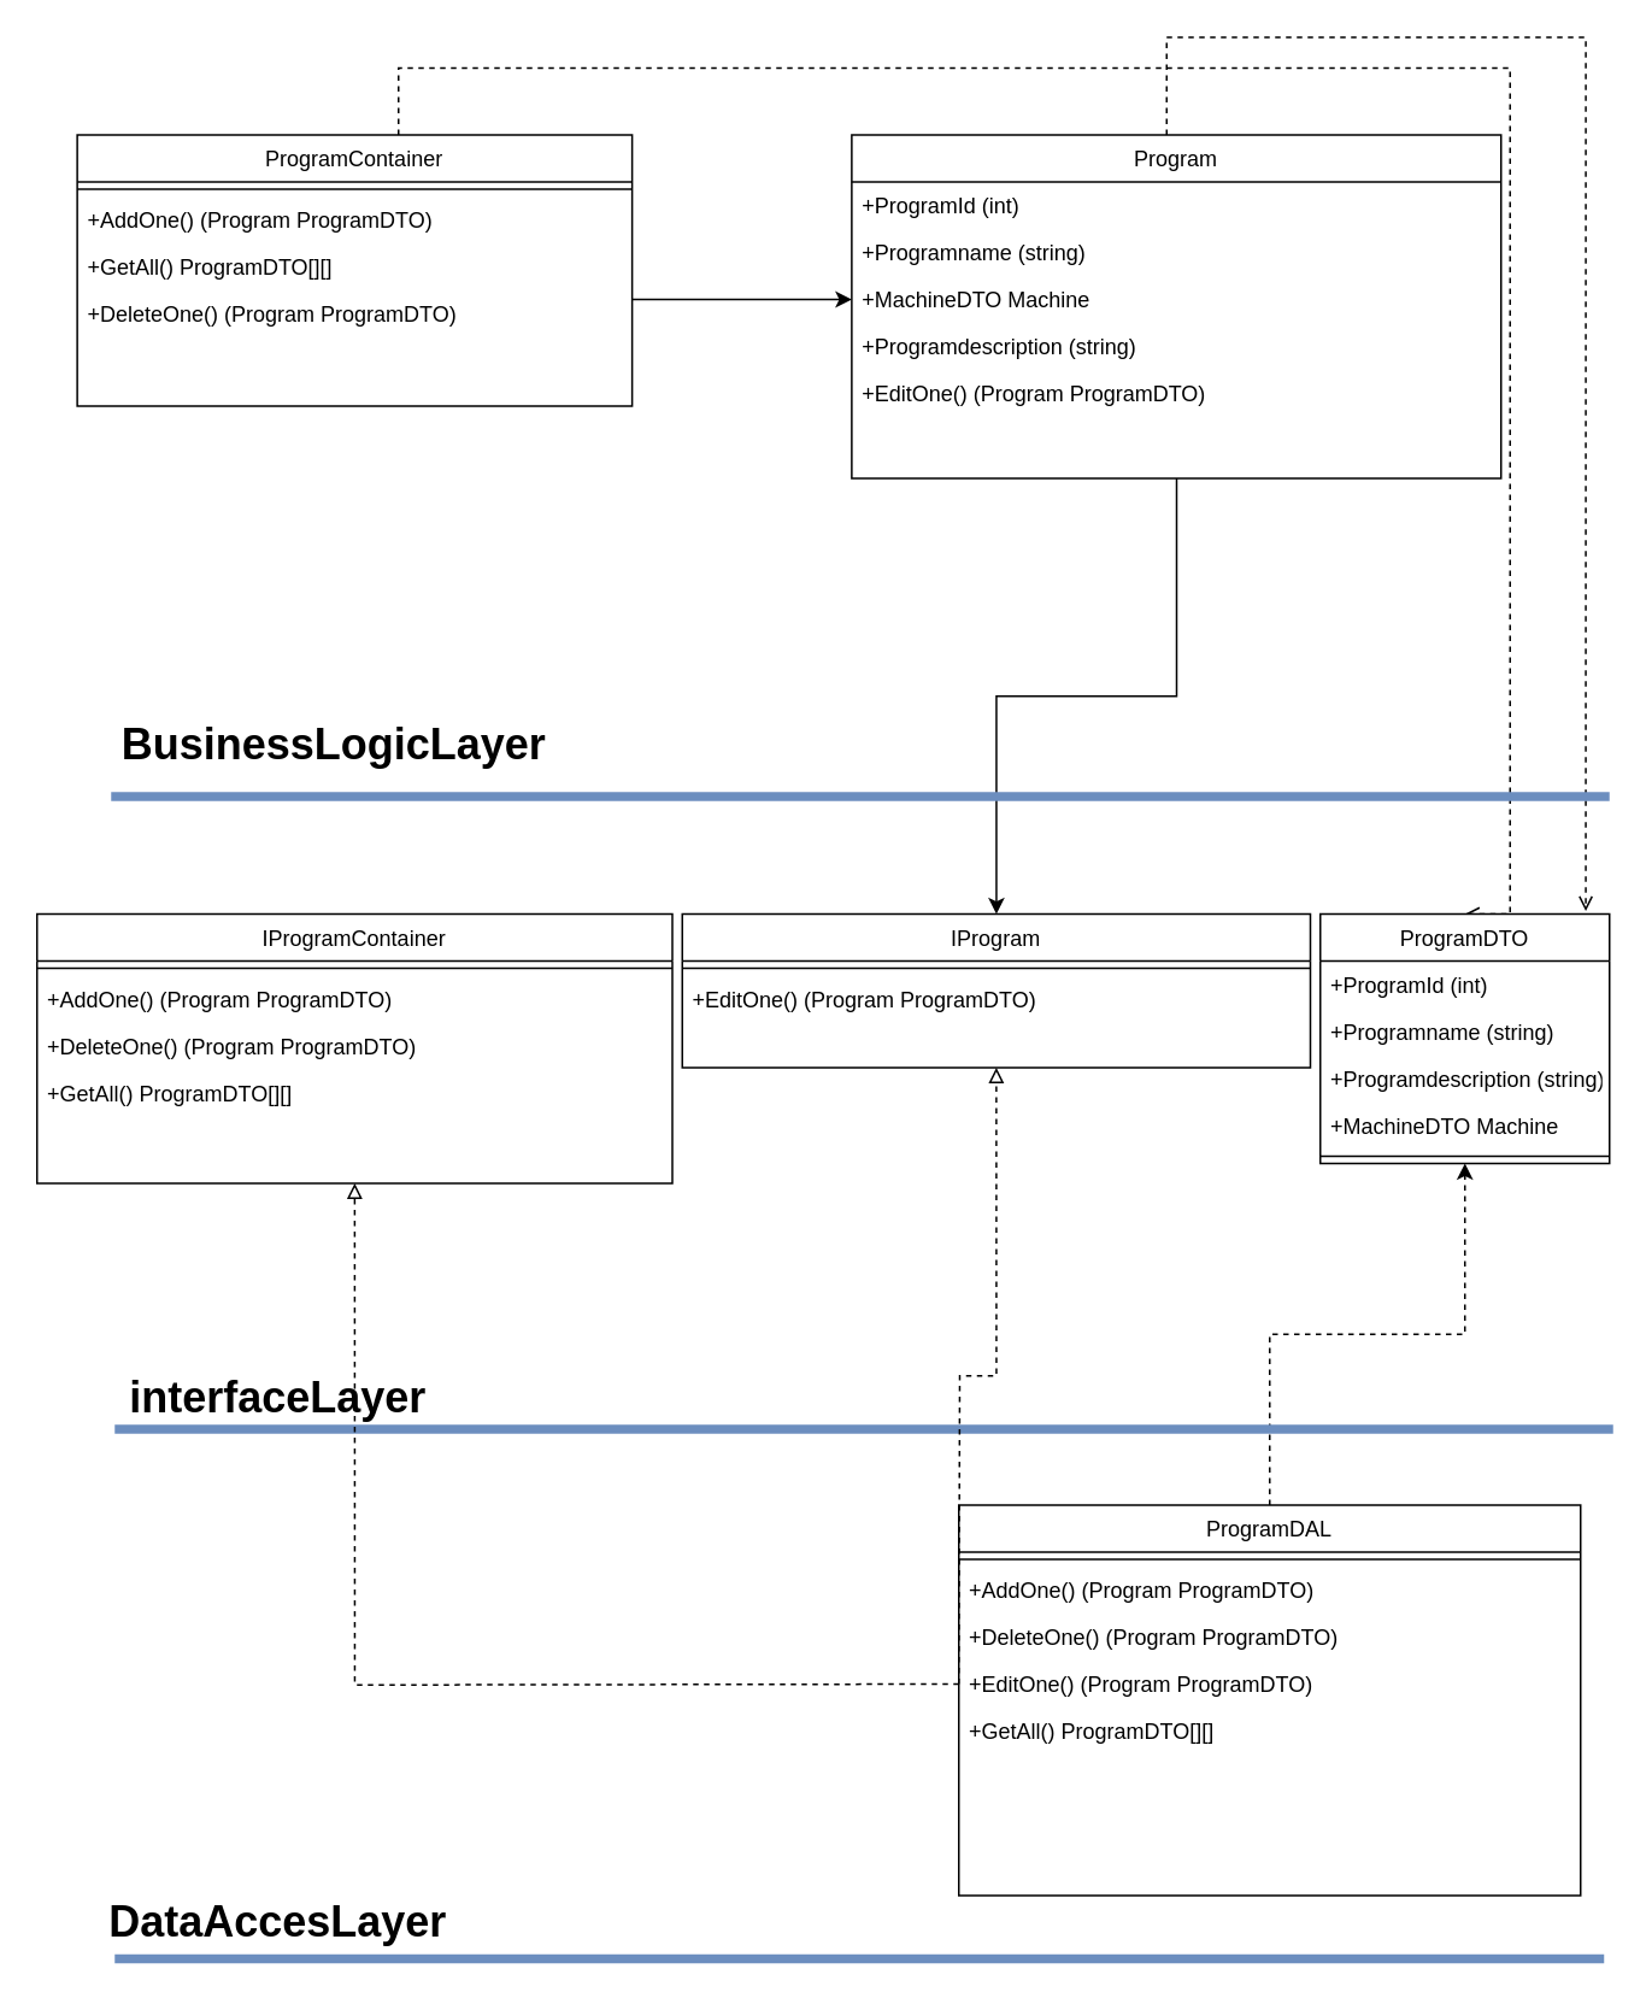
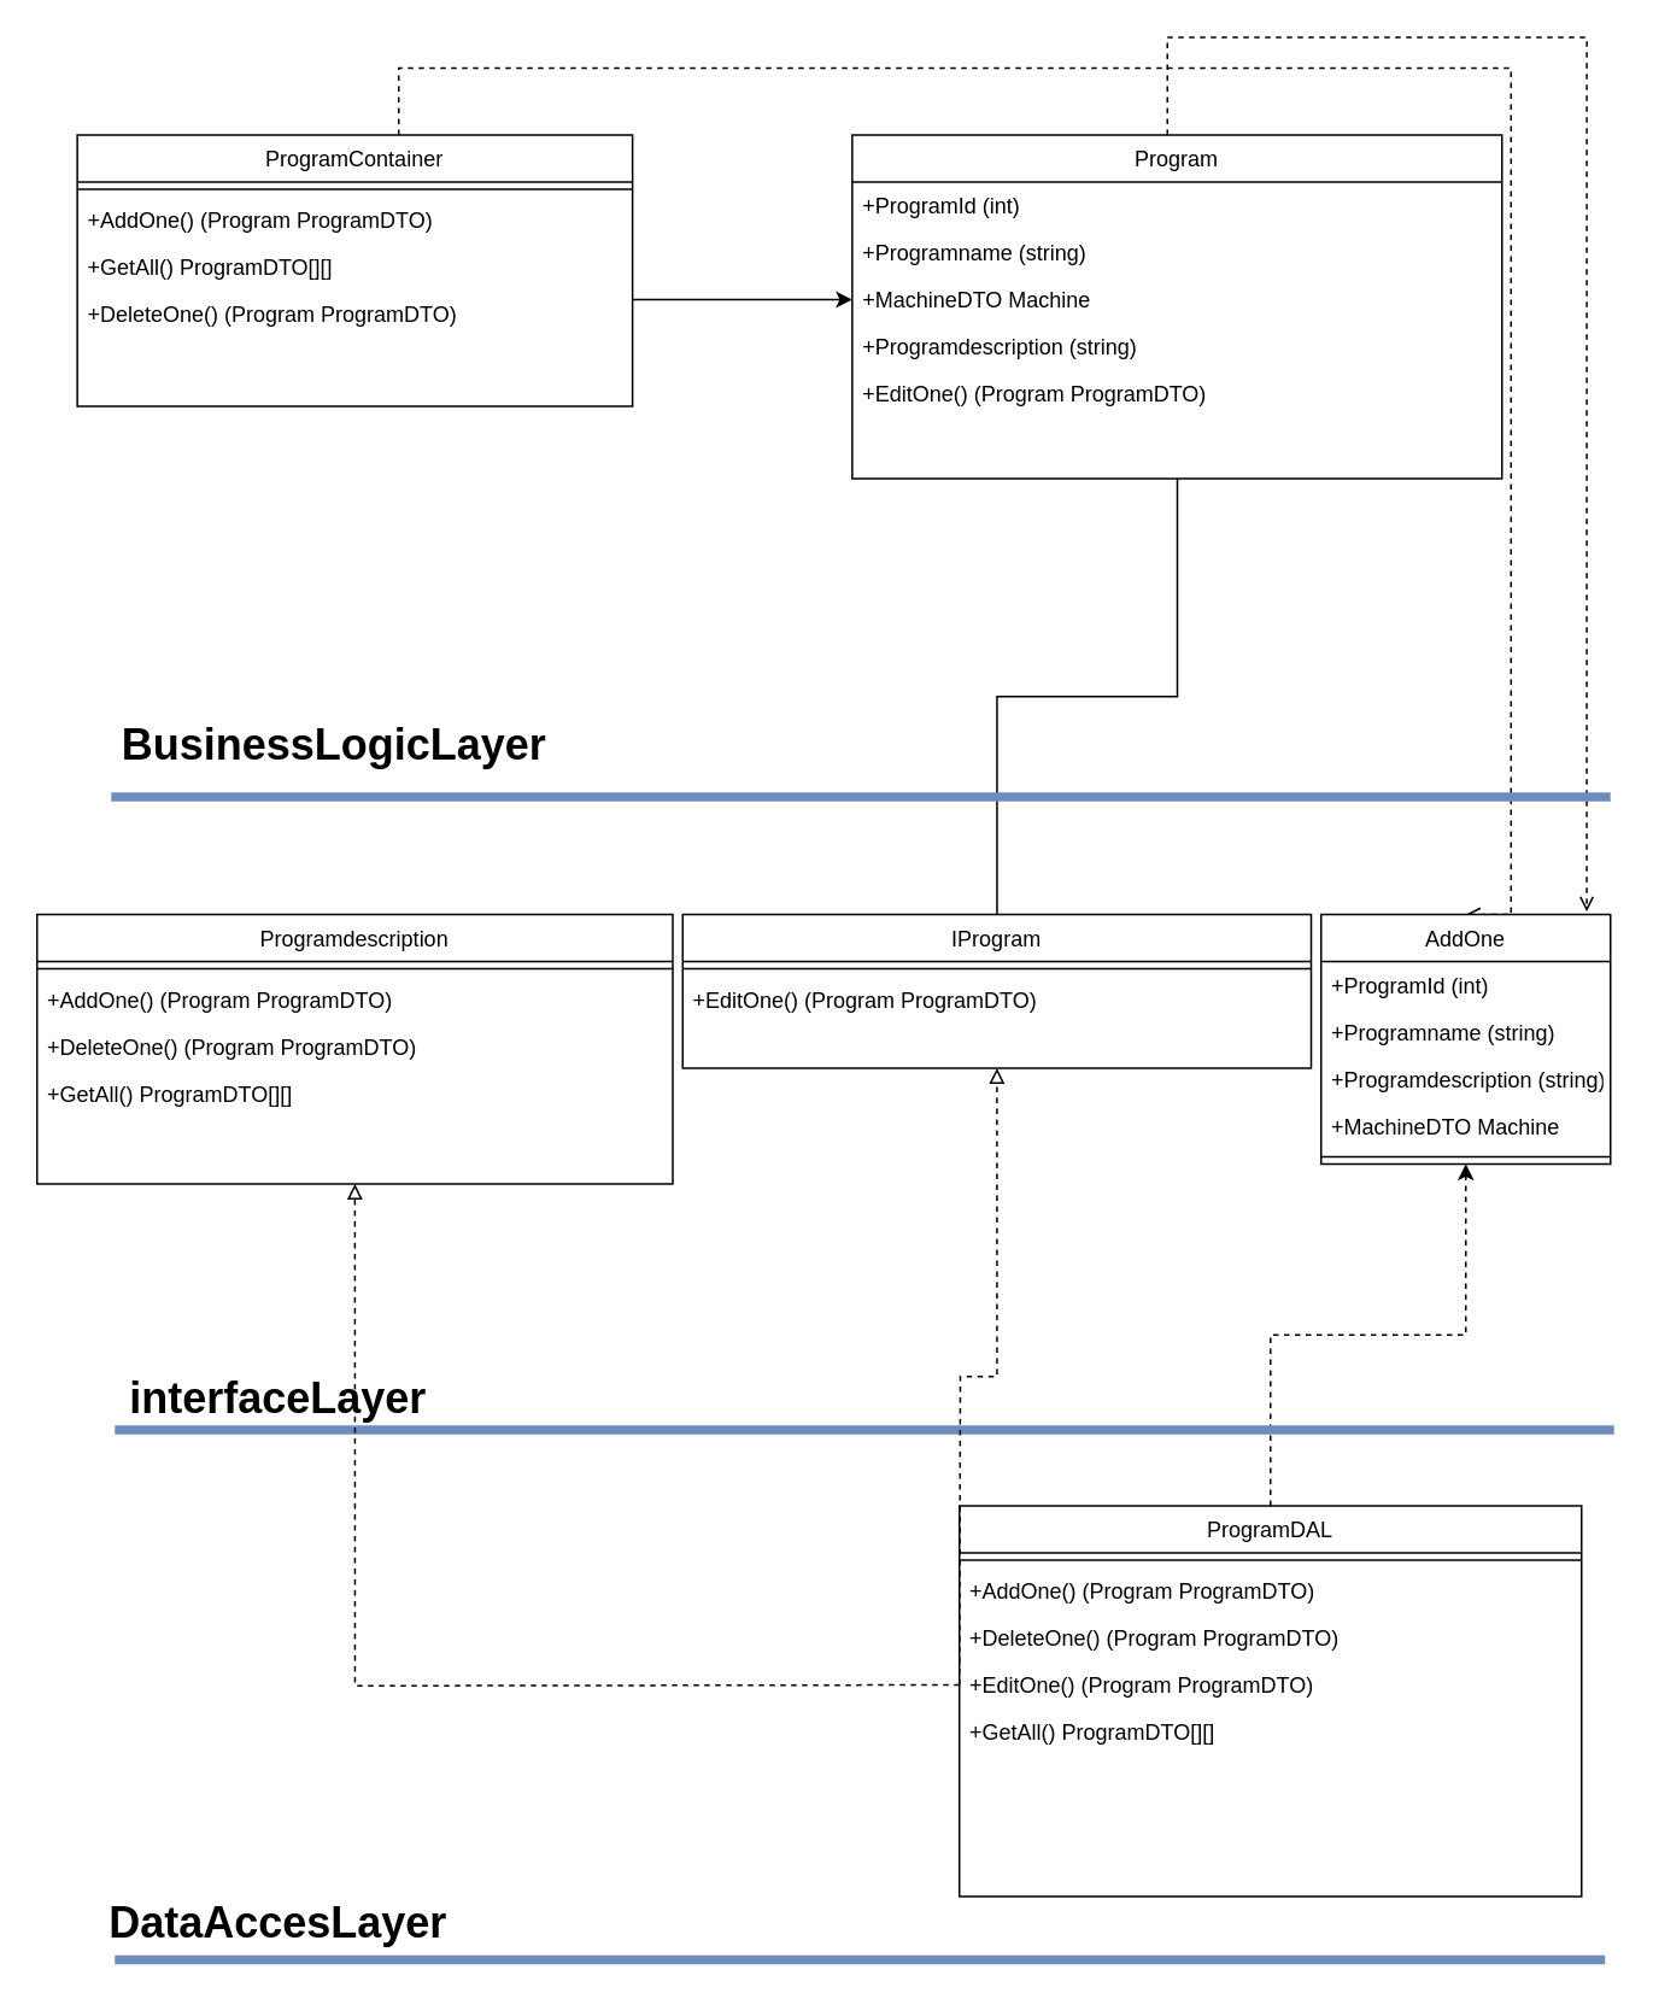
- <mxCell id="2" style="edgeStyle=orthogonalEdgeStyle;rounded=0;orthogonalLoop=1;jettySize=auto;html=1;" edge="1" parent="1" source="4" target="35"><mxGeometry relative="1" as="geometry" /></mxCell>
+ <mxCell id="2" style="edgeStyle=orthogonalEdgeStyle;rounded=0;orthogonalLoop=1;jettySize=auto;html=1;endArrow=none;" edge="1" parent="1" source="4" target="35"><mxGeometry relative="1" as="geometry" /></mxCell>
- <mxCell id="38" value="IProgramContainer" style="swimlane;fontStyle=0;align=center;verticalAlign=top;childLayout=stackLayout;horizontal=1;startSize=26;horizontalStack=0;resizeParent=1;resizeLast=0;collapsible=1;marginBottom=0;rounded=0;shadow=0;strokeWidth=1;" vertex="1" parent="1"><mxGeometry x="20" y="505" width="351.5" height="149" as="geometry"><mxRectangle x="130" y="380" width="160" height="26" as="alternateBounds" /></mxGeometry></mxCell>
+ <mxCell id="38" value="Programdescription" style="swimlane;fontStyle=0;align=center;verticalAlign=top;childLayout=stackLayout;horizontal=1;startSize=26;horizontalStack=0;resizeParent=1;resizeLast=0;collapsible=1;marginBottom=0;rounded=0;shadow=0;strokeWidth=1;" vertex="1" parent="1"><mxGeometry x="20" y="505" width="351.5" height="149" as="geometry"><mxRectangle x="130" y="380" width="160" height="26" as="alternateBounds" /></mxGeometry></mxCell>
- <mxCell id="16" value="ProgramDTO" style="swimlane;fontStyle=0;align=center;verticalAlign=top;childLayout=stackLayout;horizontal=1;startSize=26;horizontalStack=0;resizeParent=1;resizeLast=0;collapsible=1;marginBottom=0;rounded=0;shadow=0;strokeWidth=1;" vertex="1" parent="1"><mxGeometry x="730" y="505" width="160" height="138" as="geometry"><mxRectangle x="130" y="380" width="160" height="26" as="alternateBounds" /></mxGeometry></mxCell>
+ <mxCell id="16" value="AddOne" style="swimlane;fontStyle=0;align=center;verticalAlign=top;childLayout=stackLayout;horizontal=1;startSize=26;horizontalStack=0;resizeParent=1;resizeLast=0;collapsible=1;marginBottom=0;rounded=0;shadow=0;strokeWidth=1;" vertex="1" parent="1"><mxGeometry x="730" y="505" width="160" height="138" as="geometry"><mxRectangle x="130" y="380" width="160" height="26" as="alternateBounds" /></mxGeometry></mxCell>
